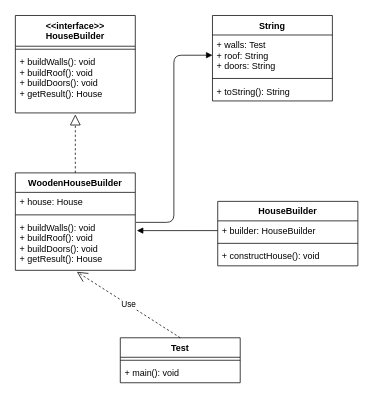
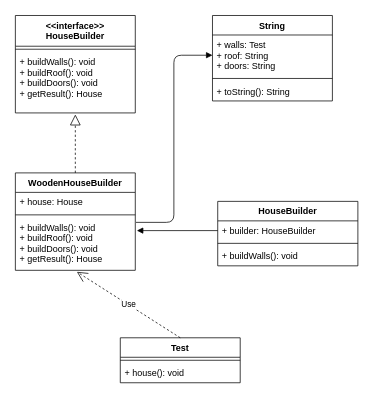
- <mxCell id="17" value="+ constructHouse(): void" style="text;strokeColor=none;fillColor=none;align=left;verticalAlign=top;spacingLeft=4;spacingRight=4;overflow=hidden;rotatable=0;points=[[0,0.5],[1,0.5]];portConstraint=eastwest;" parent="14" vertex="1"><mxGeometry y="60" width="187" height="26" as="geometry" /></mxCell>
+ <mxCell id="17" value="+ buildWalls(): void" style="text;strokeColor=none;fillColor=none;align=left;verticalAlign=top;spacingLeft=4;spacingRight=4;overflow=hidden;rotatable=0;points=[[0,0.5],[1,0.5]];portConstraint=eastwest;" parent="14" vertex="1"><mxGeometry y="60" width="187" height="26" as="geometry" /></mxCell>
- <mxCell id="24" value="+ main(): void" style="text;strokeColor=none;fillColor=none;align=left;verticalAlign=top;spacingLeft=4;spacingRight=4;overflow=hidden;rotatable=0;points=[[0,0.5],[1,0.5]];portConstraint=eastwest;" parent="22" vertex="1"><mxGeometry y="34" width="160" height="26" as="geometry" /></mxCell>
+ <mxCell id="24" value="+ house(): void" style="text;strokeColor=none;fillColor=none;align=left;verticalAlign=top;spacingLeft=4;spacingRight=4;overflow=hidden;rotatable=0;points=[[0,0.5],[1,0.5]];portConstraint=eastwest;" parent="22" vertex="1"><mxGeometry y="34" width="160" height="26" as="geometry" /></mxCell>
